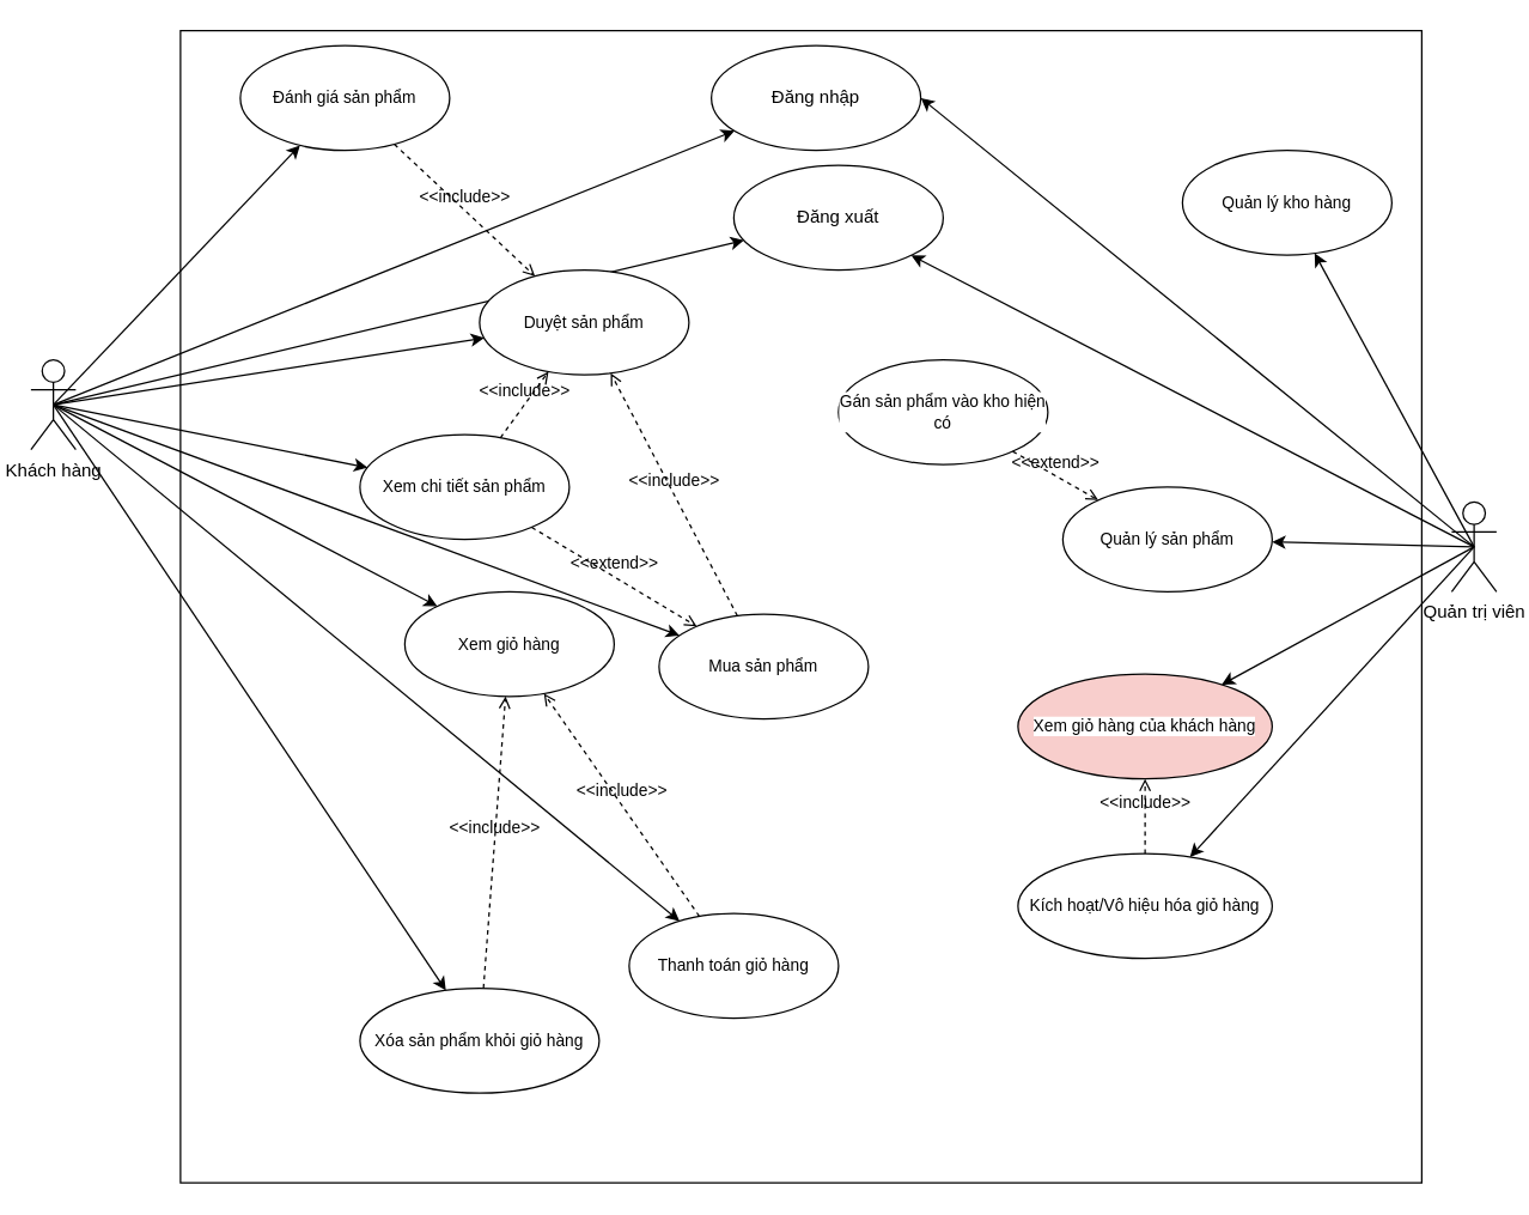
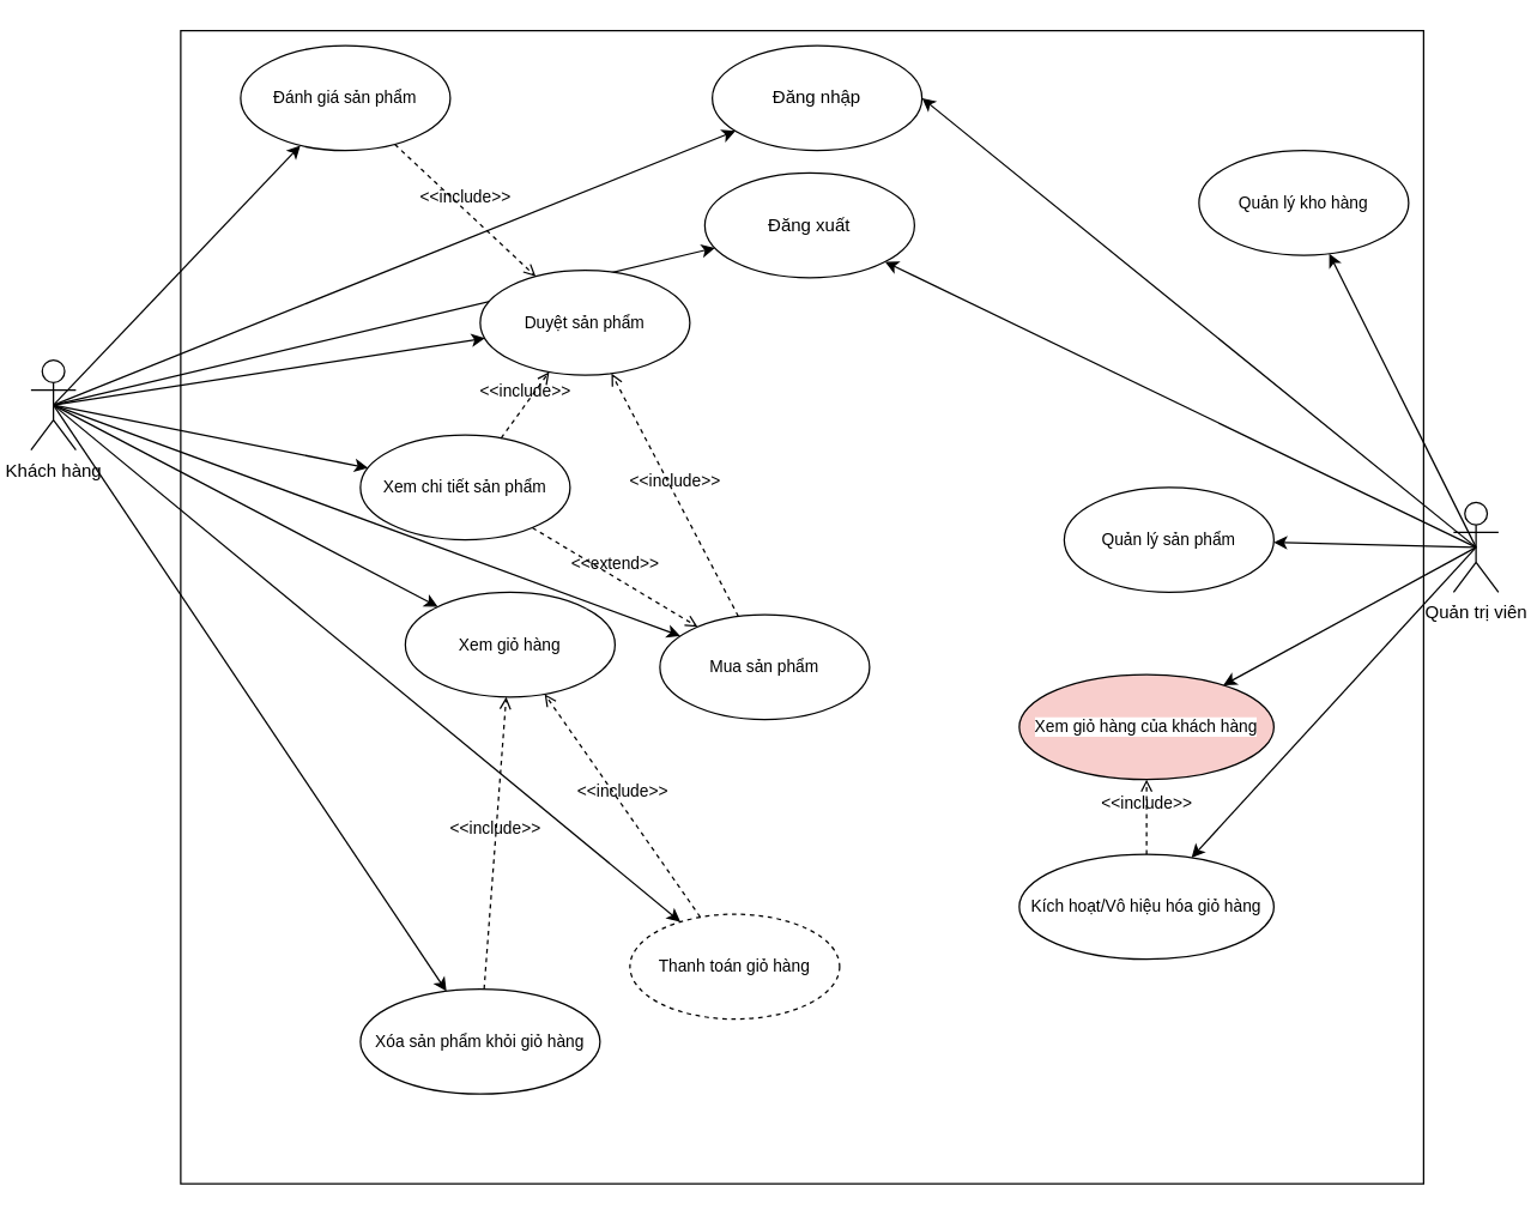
- <mxCell id="38" value="Quản lý kho hàng" style="ellipse;whiteSpace=wrap;html=1;fontFamily=Helvetica;fontSize=11;fontColor=default;labelBackgroundColor=default;" vertex="1" parent="1"><mxGeometry x="790" y="100" width="140" height="70" as="geometry" /></mxCell>
+ <mxCell id="38" value="Quản lý kho hàng" style="ellipse;whiteSpace=wrap;html=1;fontFamily=Helvetica;fontSize=11;fontColor=default;labelBackgroundColor=default;" vertex="1" parent="1"><mxGeometry x="800" y="100" width="140" height="70" as="geometry" /></mxCell>
- <mxCell id="41" value="Đăng xuất" style="ellipse;whiteSpace=wrap;html=1;" vertex="1" parent="1"><mxGeometry x="490" y="110" width="140" height="70" as="geometry" /></mxCell>
+ <mxCell id="41" value="Đăng xuất" style="ellipse;whiteSpace=wrap;html=1;" vertex="1" parent="1"><mxGeometry x="470" y="115" width="140" height="70" as="geometry" /></mxCell>
- <mxCell id="25" value="Gán sản phẩm vào kho hiện có" style="ellipse;whiteSpace=wrap;html=1;fontFamily=Helvetica;fontSize=11;fontColor=default;labelBackgroundColor=default;" vertex="1" parent="1"><mxGeometry x="560" y="240" width="140" height="70" as="geometry" /></mxCell>
- <mxCell id="26" value="&amp;lt;&amp;lt;extend&amp;gt;&amp;gt;" style="html=1;verticalAlign=bottom;labelBackgroundColor=none;endArrow=open;endFill=0;dashed=1;rounded=0;strokeColor=default;align=center;fontFamily=Helvetica;fontSize=11;fontColor=default;" edge="1" parent="1" source="25" target="24"><mxGeometry width="160" relative="1" as="geometry"><mxPoint x="530" y="390" as="sourcePoint" /><mxPoint x="690" y="390" as="targetPoint" /></mxGeometry></mxCell>
- <mxCell id="36" value="Thanh toán giỏ hàng" style="ellipse;whiteSpace=wrap;html=1;fontFamily=Helvetica;fontSize=11;fontColor=default;labelBackgroundColor=default;" vertex="1" parent="1"><mxGeometry x="420" y="610" width="140" height="70" as="geometry" /></mxCell>
+ <mxCell id="36" value="Thanh toán giỏ hàng" style="ellipse;whiteSpace=wrap;html=1;fontFamily=Helvetica;fontSize=11;fontColor=default;labelBackgroundColor=default;dashed=1;" vertex="1" parent="1"><mxGeometry x="420" y="610" width="140" height="70" as="geometry" /></mxCell>
